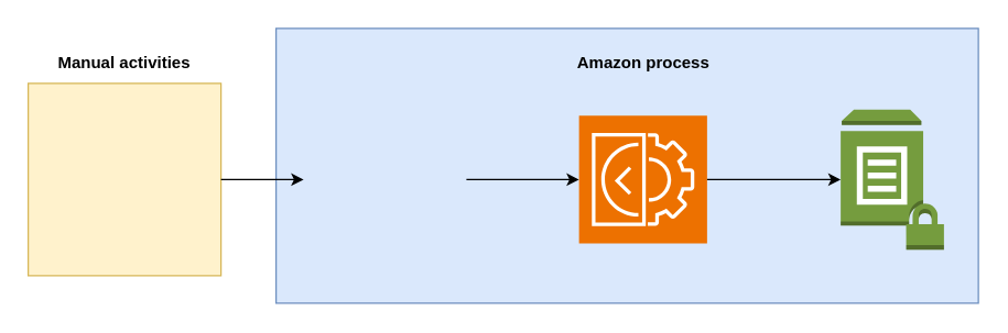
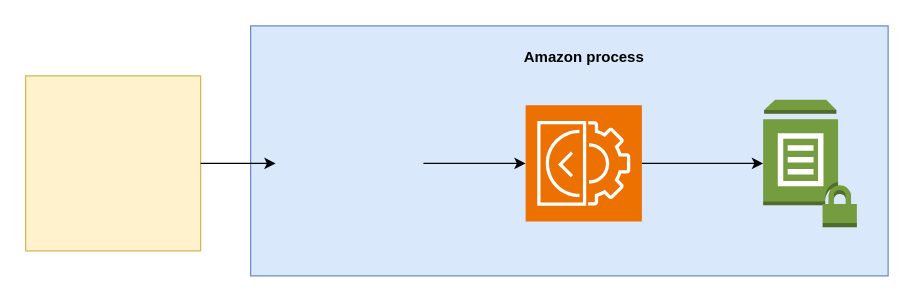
- <mxCell id="5" value="Manual activities" style="text;html=1;strokeColor=none;fillColor=none;align=center;verticalAlign=middle;whiteSpace=wrap;rounded=0;fontStyle=1" vertex="1" parent="1"><mxGeometry x="25" y="30" width="130" height="30" as="geometry" /></mxCell>
